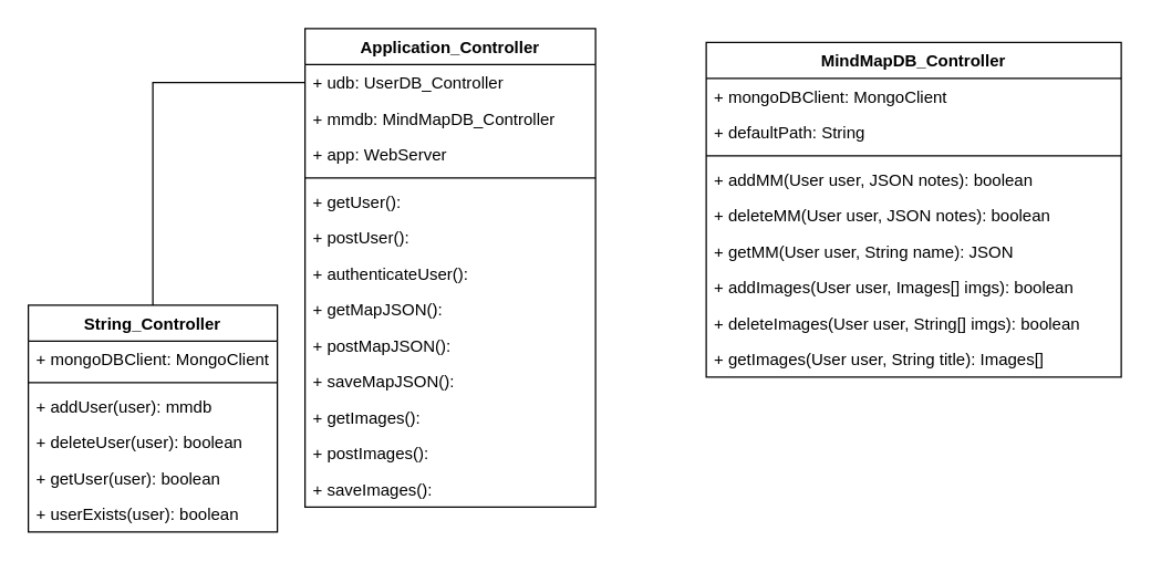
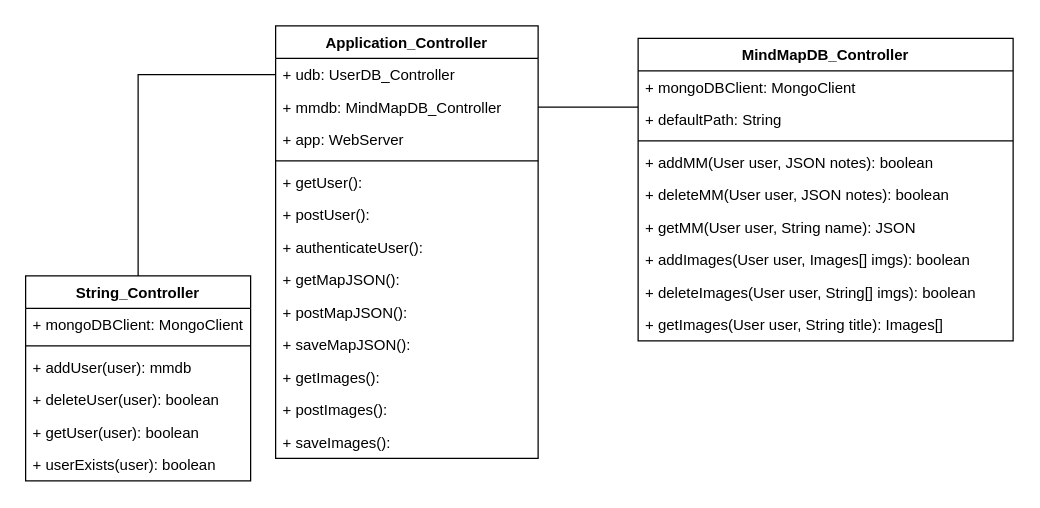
+ <mxCell id="24" style="edgeStyle=orthogonalEdgeStyle;rounded=0;orthogonalLoop=1;jettySize=auto;html=1;entryX=1;entryY=0.5;entryDx=0;entryDy=0;endArrow=none;endFill=0;" parent="1" source="25" target="4" edge="1"><mxGeometry relative="1" as="geometry"><Array as="points"><mxPoint x="480" y="85" /><mxPoint x="480" y="85" /></Array></mxGeometry></mxCell>
